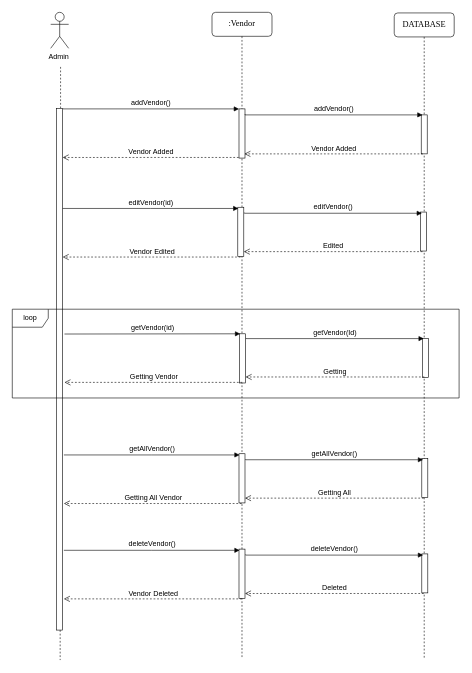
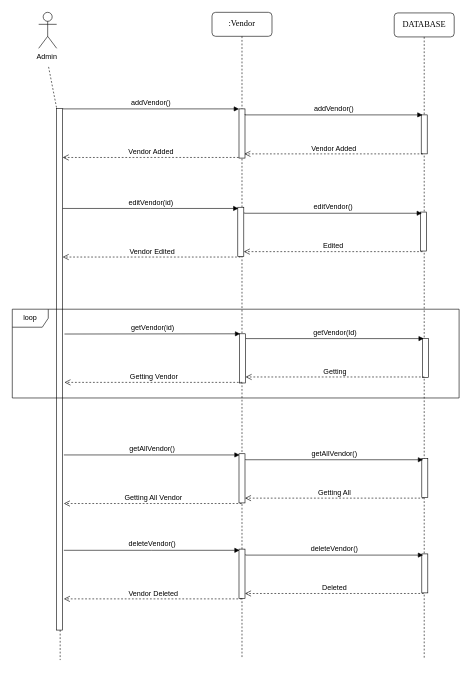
- <mxCell id="3" value="Admin&amp;nbsp;" style="shape=umlActor;verticalLabelPosition=bottom;verticalAlign=top;html=1;points=[[0,0.333,0,0,0],[0,1,0,0,0],[0.25,0.1,0,0,0],[0.5,0,0,0,0],[0.5,0.5,0,0,0],[0.55,1,0,0,31],[0.75,0.1,0,0,0],[1,0.333,0,0,0],[1,1,0,0,0]];" parent="1" vertex="1"><mxGeometry x="84" y="20" width="30" height="60" as="geometry" /></mxCell>
+ <mxCell id="3" value="Admin&amp;nbsp;" style="shape=umlActor;verticalLabelPosition=bottom;verticalAlign=top;html=1;points=[[0,0.333,0,0,0],[0,1,0,0,0],[0.25,0.1,0,0,0],[0.5,0,0,0,0],[0.5,0.5,0,0,0],[0.55,1,0,0,31],[0.75,0.1,0,0,0],[1,0.333,0,0,0],[1,1,0,0,0]];" parent="1" vertex="1"><mxGeometry x="64" y="20" width="30" height="60" as="geometry" /></mxCell>
